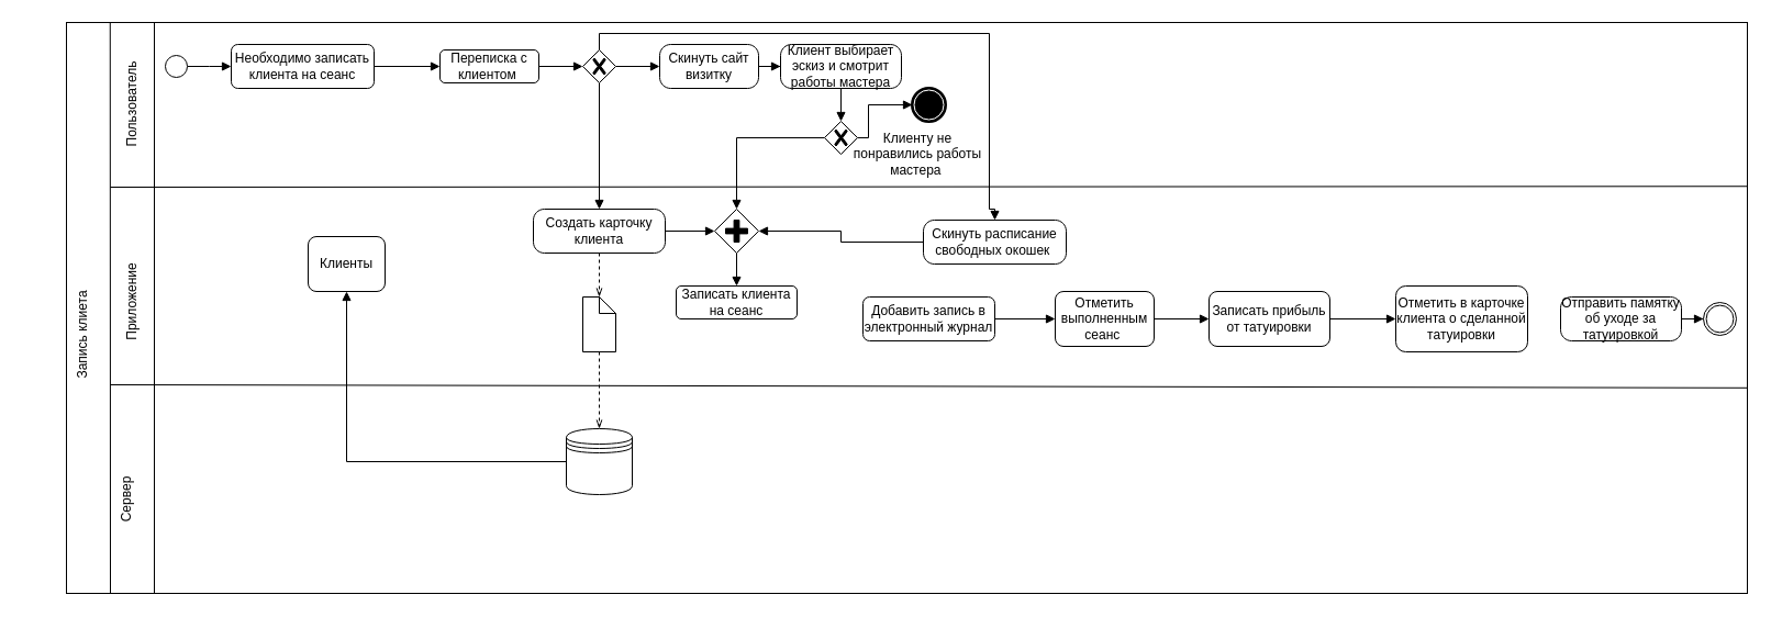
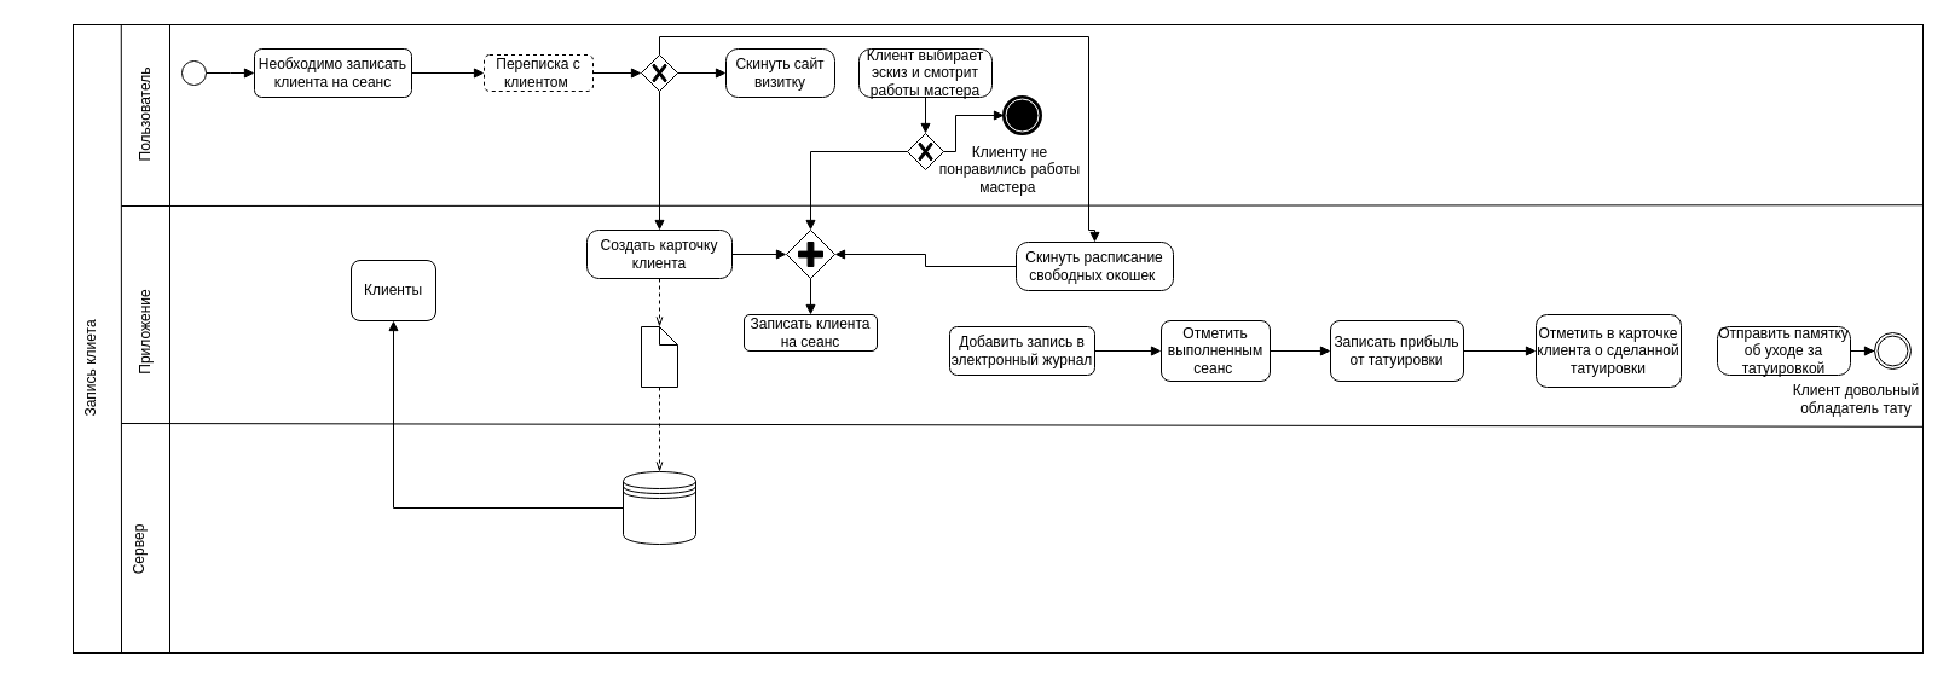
- <mxCell id="16" value="Переписка с клиентом&amp;nbsp;" style="rounded=1;whiteSpace=wrap;html=1;" vertex="1" parent="1"><mxGeometry x="400" y="45" width="90" height="30" as="geometry" /></mxCell>
+ <mxCell id="16" value="Переписка с клиентом&amp;nbsp;" style="rounded=1;whiteSpace=wrap;html=1;dashed=1;" vertex="1" parent="1"><mxGeometry x="400" y="45" width="90" height="30" as="geometry" /></mxCell>
- <mxCell id="21" value="" style="edgeStyle=orthogonalEdgeStyle;rounded=0;orthogonalLoop=1;jettySize=auto;html=1;endArrow=block;endFill=1;" edge="1" parent="1" source="22" target="31"><mxGeometry relative="1" as="geometry" /></mxCell>
- <mxCell id="53" value="Клиенты" style="rounded=1;whiteSpace=wrap;html=1;" vertex="1" parent="1"><mxGeometry x="280" y="215" width="70" height="50" as="geometry" /></mxCell>
+ <mxCell id="53" value="Клиенты" style="rounded=1;whiteSpace=wrap;html=1;" vertex="1" parent="1"><mxGeometry x="290" y="215" width="70" height="50" as="geometry" /></mxCell>
+ <mxCell id="48" value="Клиент довольный обладатель тату" style="text;html=1;strokeColor=none;fillColor=none;align=center;verticalAlign=middle;whiteSpace=wrap;rounded=0;" vertex="1" parent="1"><mxGeometry x="1480" y="310" width="110" height="40" as="geometry" /></mxCell>
